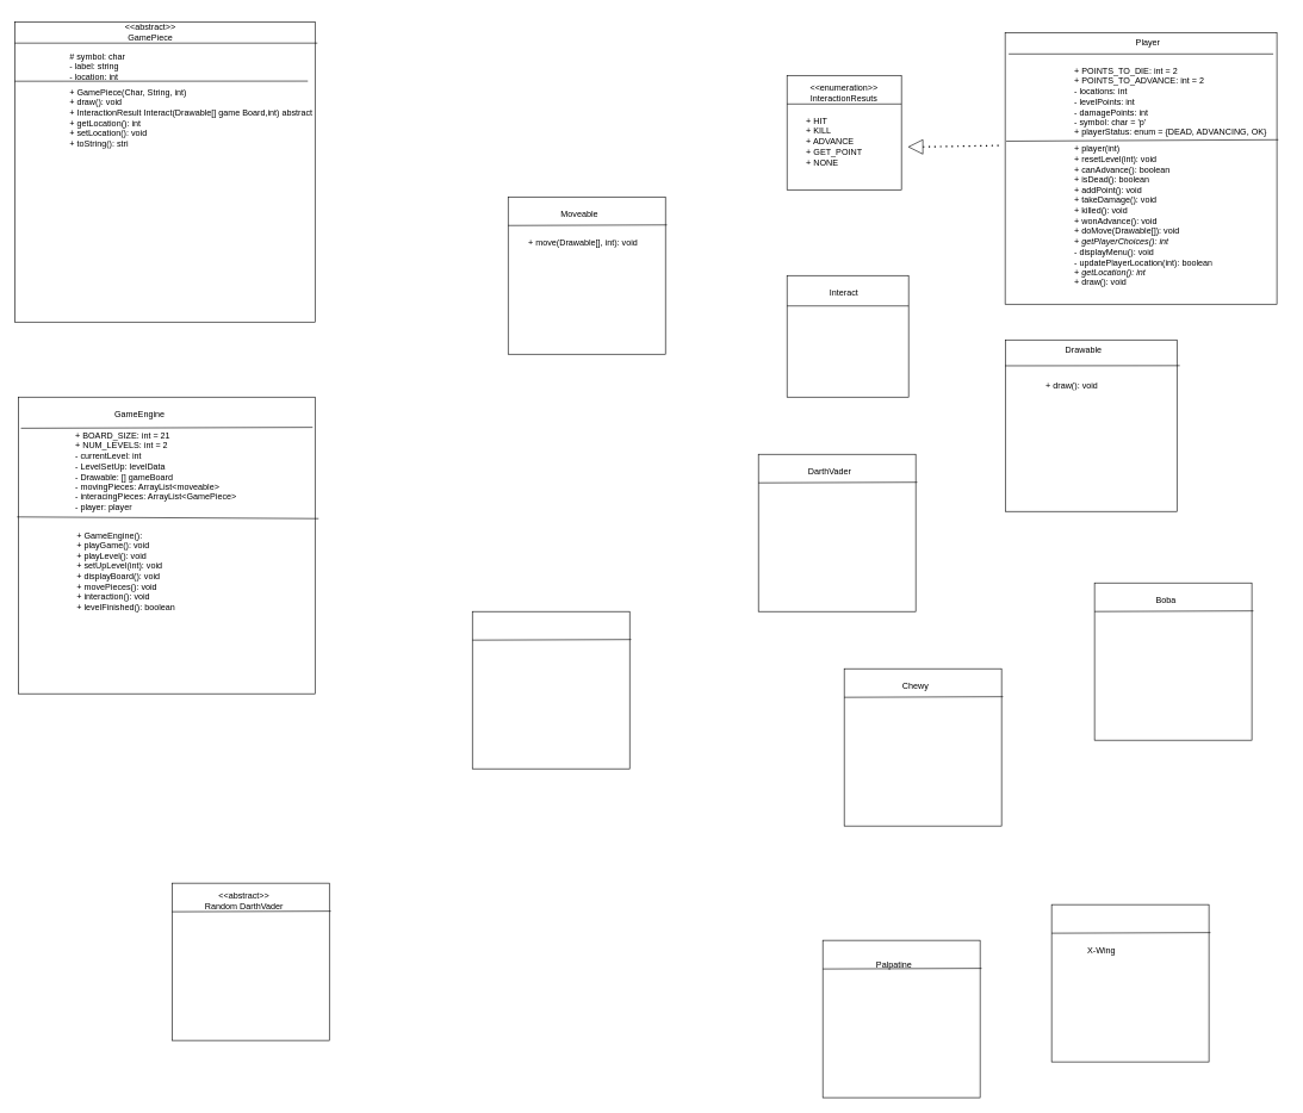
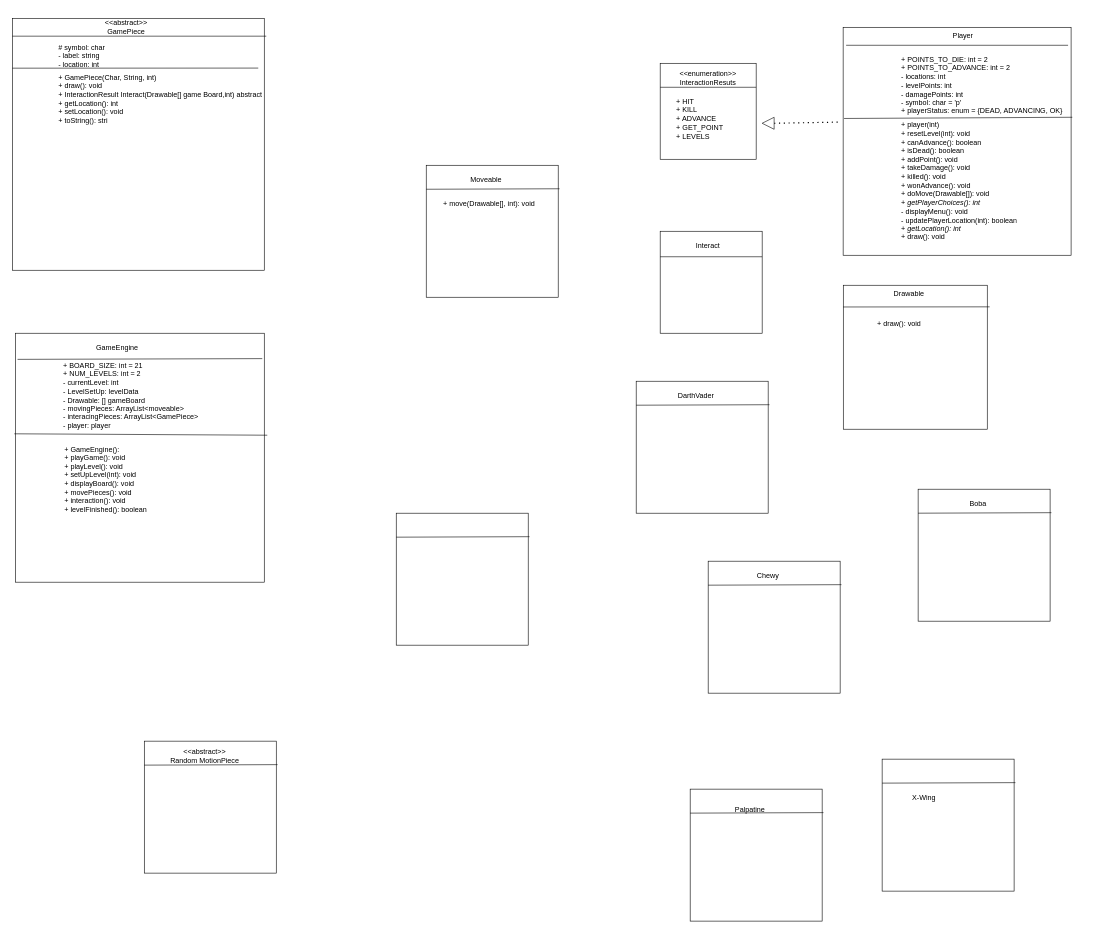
- <mxCell id="14" value="+ HIT&#10;+ KILL&#10;+ ADVANCE&#10;+ GET_POINT&#10;+ NONE" style="text;whiteSpace=wrap;" parent="1" vertex="1"><mxGeometry x="1125" y="155" width="110" height="100" as="geometry" /></mxCell>
+ <mxCell id="14" value="+ HIT&#10;+ KILL&#10;+ ADVANCE&#10;+ GET_POINT&#10;+ LEVELS" style="text;whiteSpace=wrap;" parent="1" vertex="1"><mxGeometry x="1125" y="155" width="110" height="100" as="geometry" /></mxCell>
- <mxCell id="58" value="&amp;lt;&amp;lt;abstract&amp;gt;&amp;gt;&lt;div&gt;Random DarthVader&lt;/div&gt;" style="text;html=1;align=center;verticalAlign=middle;whiteSpace=wrap;rounded=0;" vertex="1" parent="1"><mxGeometry x="246" y="1245" width="190" height="30" as="geometry" /></mxCell>
+ <mxCell id="58" value="&amp;lt;&amp;lt;abstract&amp;gt;&amp;gt;&lt;div&gt;Random MotionPiece&lt;/div&gt;" style="text;html=1;align=center;verticalAlign=middle;whiteSpace=wrap;rounded=0;" vertex="1" parent="1"><mxGeometry x="246" y="1245" width="190" height="30" as="geometry" /></mxCell>
